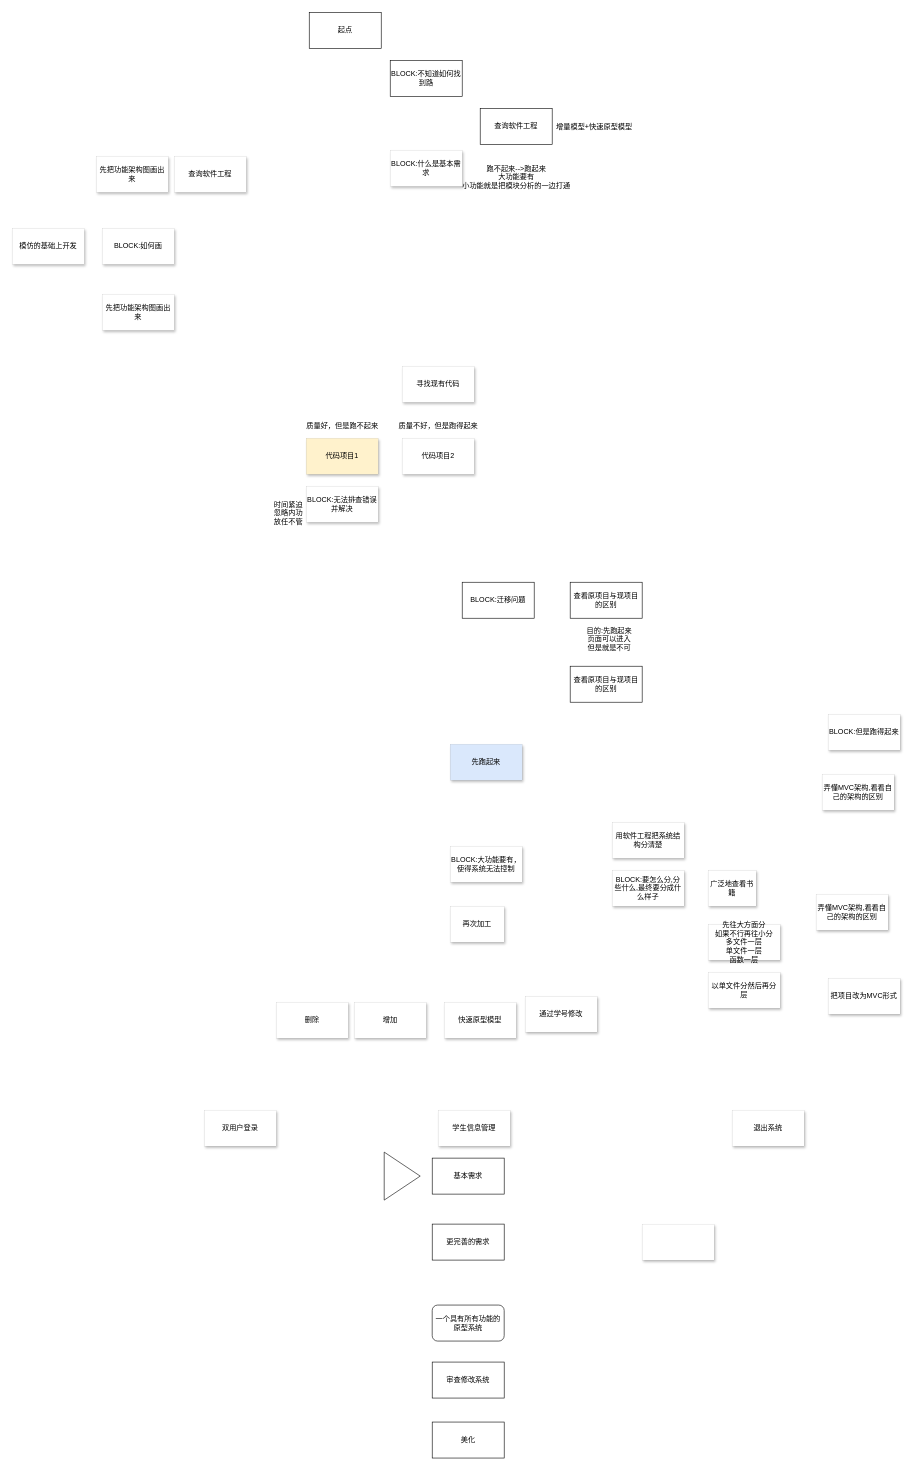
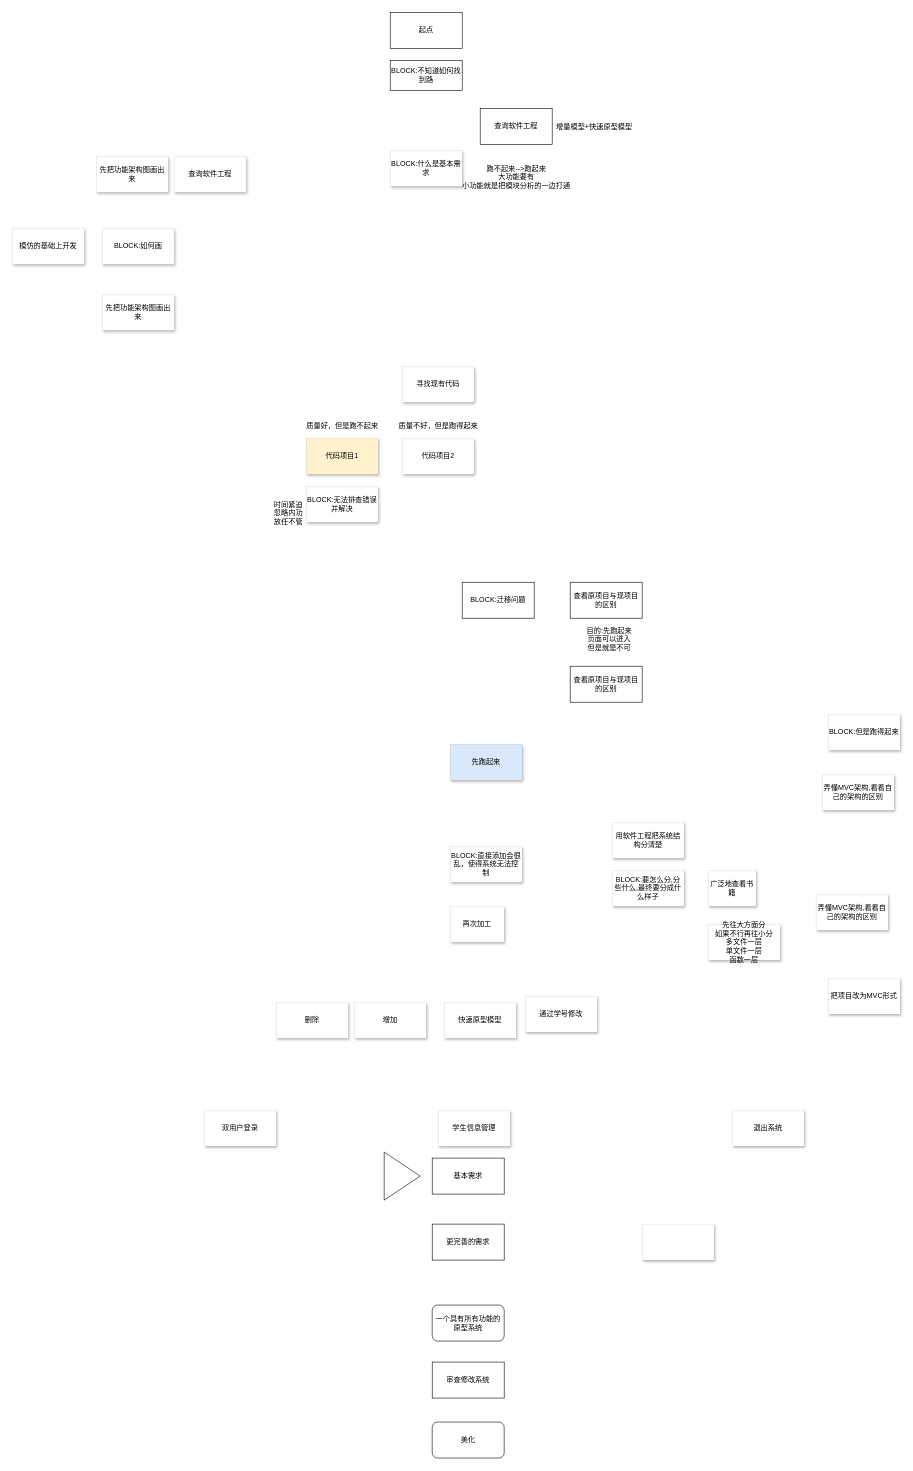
- <mxCell id="4" value="起点" style="whiteSpace=wrap;html=1;" parent="1" vertex="1"><mxGeometry x="515" y="20" width="120" height="60" as="geometry" /></mxCell>
+ <mxCell id="4" value="起点" style="whiteSpace=wrap;html=1;" parent="1" vertex="1"><mxGeometry x="650" y="20" width="120" height="60" as="geometry" /></mxCell>
- <mxCell id="2" value="BLOCK:不知道如何找到路" style="whiteSpace=wrap;html=1;" parent="1" vertex="1"><mxGeometry x="650" y="100" width="120" height="60" as="geometry" /></mxCell>
+ <mxCell id="2" value="BLOCK:不知道如何找到路" style="whiteSpace=wrap;html=1;" parent="1" vertex="1"><mxGeometry x="650" y="100" width="120" height="50" as="geometry" /></mxCell>
- <mxCell id="38" value="BLOCK:大功能要有，使得系统无法控制" style="whiteSpace=wrap;html=1;shadow=1;strokeWidth=0;" parent="1" vertex="1"><mxGeometry x="750" y="1410" width="120" height="60" as="geometry" /></mxCell>
+ <mxCell id="38" value="BLOCK:直接添加会很乱，使得系统无法控制" style="whiteSpace=wrap;html=1;shadow=1;strokeWidth=0;" parent="1" vertex="1"><mxGeometry x="750" y="1410" width="120" height="60" as="geometry" /></mxCell>
- <mxCell id="43" value="以单文件分然后再分层" style="whiteSpace=wrap;html=1;shadow=1;strokeWidth=0;" parent="1" vertex="1"><mxGeometry x="1180" y="1620" width="120" height="60" as="geometry" /></mxCell>
- <mxCell id="7" value="美化" style="whiteSpace=wrap;html=1;" parent="1" vertex="1"><mxGeometry x="720" y="2370" width="120" height="60" as="geometry" /></mxCell>
+ <mxCell id="7" value="美化" style="whiteSpace=wrap;html=1;rounded=1;" parent="1" vertex="1"><mxGeometry x="720" y="2370" width="120" height="60" as="geometry" /></mxCell>
